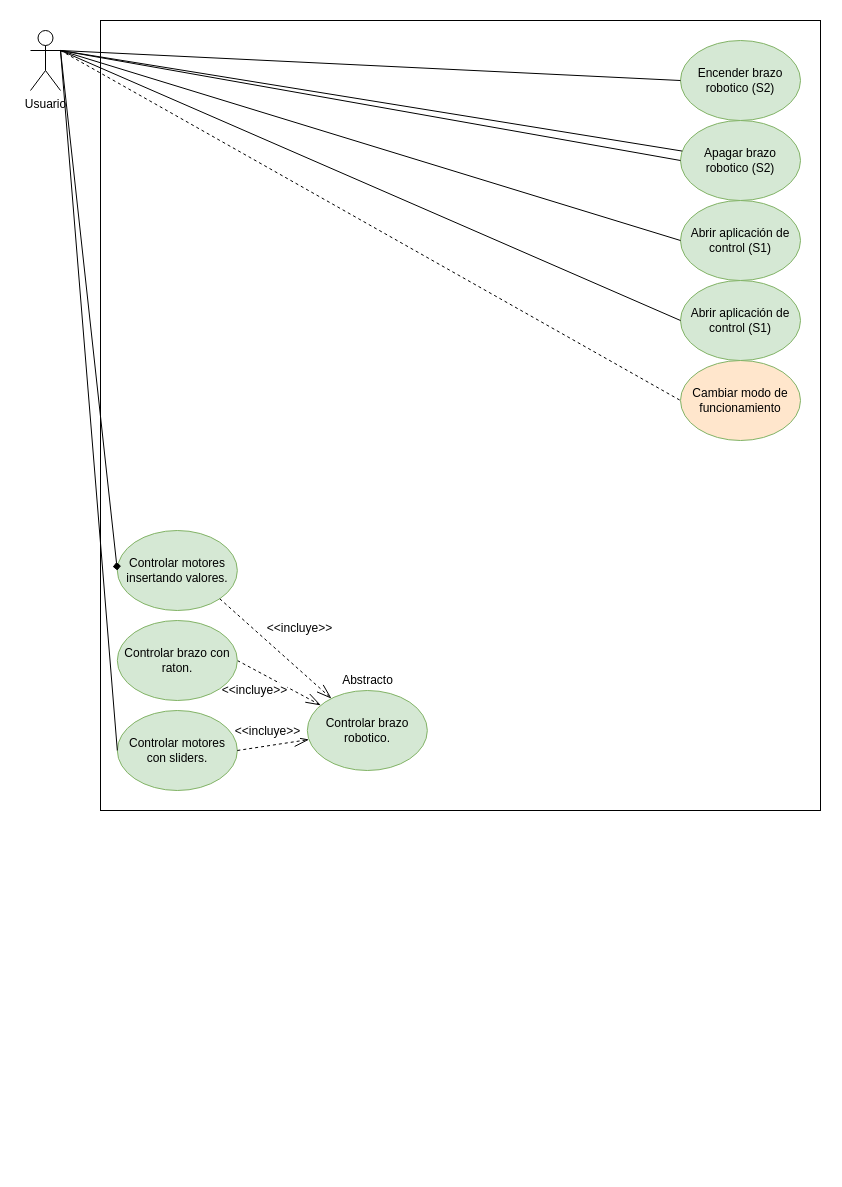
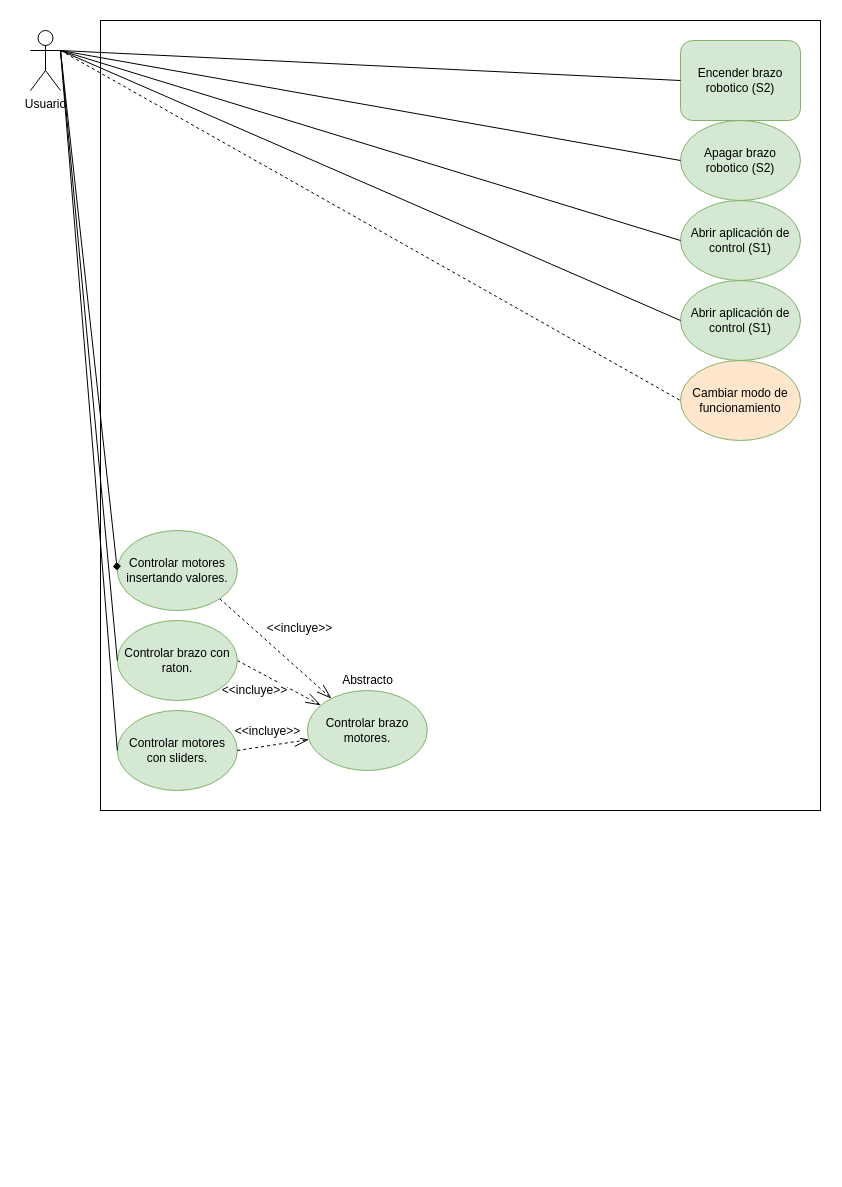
- <mxCell id="4" value="Encender brazo robotico (S2)" style="ellipse;whiteSpace=wrap;html=1;fillColor=#d5e8d4;strokeColor=#82b366;" parent="1" vertex="1"><mxGeometry x="680" y="40" width="120" height="80" as="geometry" /></mxCell>
+ <mxCell id="4" value="Encender brazo robotico (S2)" style="whiteSpace=wrap;html=1;fillColor=#d5e8d4;strokeColor=#82b366;rounded=1;" parent="1" vertex="1"><mxGeometry x="680" y="40" width="120" height="80" as="geometry" /></mxCell>
- <mxCell id="25" value="" style="endArrow=none;html=1;exitX=1;exitY=0.333;exitDx=0;exitDy=0;exitPerimeter=0;" parent="1" source="3" target="5" edge="1"><mxGeometry width="50" height="50" relative="1" as="geometry"><mxPoint x="70" y="60" as="sourcePoint" /><mxPoint x="300" y="300" as="targetPoint" /></mxGeometry></mxCell>
+ <mxCell id="25" value="" style="endArrow=none;html=1;entryX=0;entryY=0.5;entryDx=0;entryDy=0;exitX=1;exitY=0.333;exitDx=0;exitDy=0;exitPerimeter=0;" parent="1" source="3" target="21" edge="1"><mxGeometry width="50" height="50" relative="1" as="geometry"><mxPoint x="70" y="60" as="sourcePoint" /><mxPoint x="300" y="300" as="targetPoint" /></mxGeometry></mxCell>
- <mxCell id="14" value="Controlar brazo robotico." style="ellipse;whiteSpace=wrap;html=1;fillColor=#d5e8d4;strokeColor=#82b366;" parent="1" vertex="1"><mxGeometry x="306.84" y="690" width="120" height="80" as="geometry" /></mxCell>
+ <mxCell id="14" value="Controlar brazo motores." style="ellipse;whiteSpace=wrap;html=1;fillColor=#d5e8d4;strokeColor=#82b366;" parent="1" vertex="1"><mxGeometry x="306.84" y="690" width="120" height="80" as="geometry" /></mxCell>
